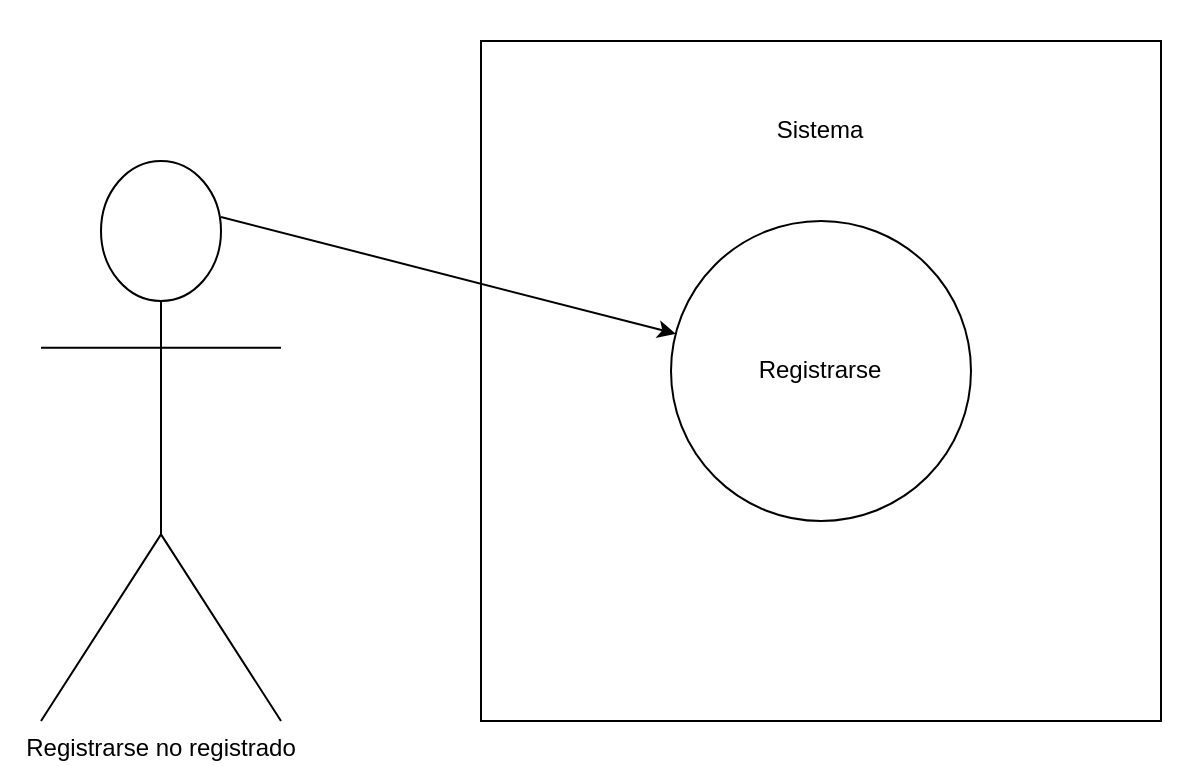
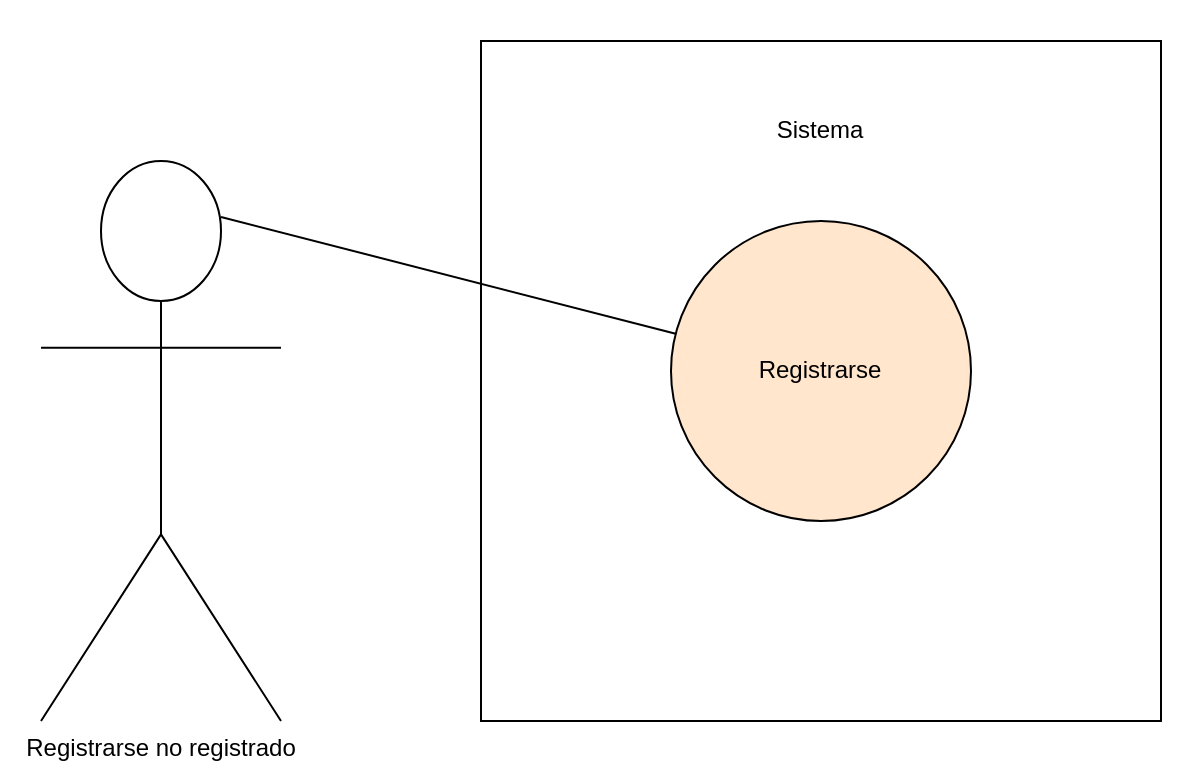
- <mxCell id="6" value="" style="endArrow=classic;html=1;rounded=0;exitX=0.75;exitY=0.1;exitDx=0;exitDy=0;exitPerimeter=0;" edge="1" parent="1" source="2" target="5"><mxGeometry width="50" height="50" relative="1" as="geometry"><mxPoint x="340" y="340" as="sourcePoint" /><mxPoint x="390" y="290" as="targetPoint" /></mxGeometry></mxCell>
+ <mxCell id="6" value="" style="endArrow=none;html=1;rounded=0;exitX=0.75;exitY=0.1;exitDx=0;exitDy=0;exitPerimeter=0;" edge="1" parent="1" source="2" target="5"><mxGeometry width="50" height="50" relative="1" as="geometry"><mxPoint x="340" y="340" as="sourcePoint" /><mxPoint x="390" y="290" as="targetPoint" /></mxGeometry></mxCell>
- <mxCell id="5" value="Registrarse" style="ellipse;whiteSpace=wrap;html=1;aspect=fixed;" vertex="1" parent="1"><mxGeometry x="335" y="110" width="150" height="150" as="geometry" /></mxCell>
+ <mxCell id="5" value="Registrarse" style="ellipse;whiteSpace=wrap;html=1;aspect=fixed;fillColor=#ffe6cc;" vertex="1" parent="1"><mxGeometry x="335" y="110" width="150" height="150" as="geometry" /></mxCell>
